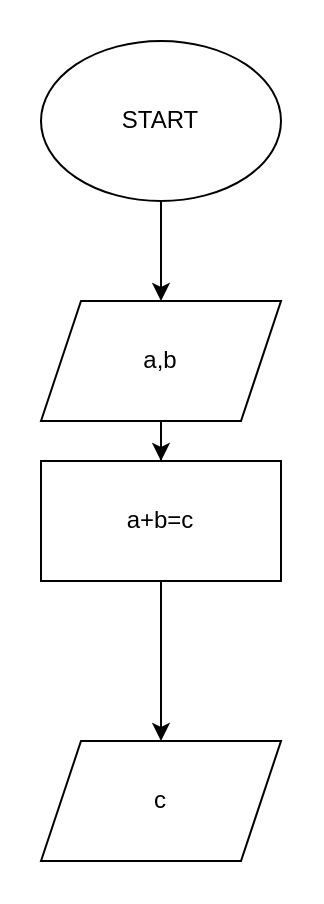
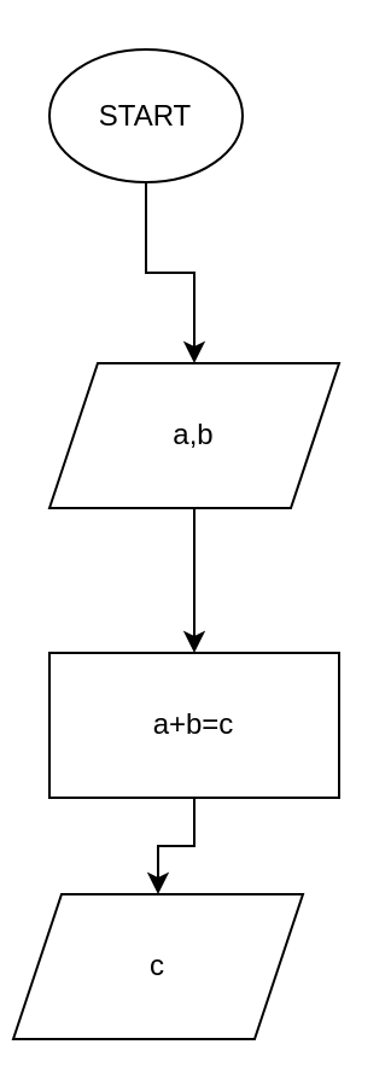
- <mxCell id="3" value="START" style="ellipse;whiteSpace=wrap;html=1;" vertex="1" parent="1"><mxGeometry x="20" y="20" width="120" height="80" as="geometry" /></mxCell>
+ <mxCell id="3" value="START" style="ellipse;whiteSpace=wrap;html=1;" vertex="1" parent="1"><mxGeometry x="20" y="20" width="80" height="55" as="geometry" /></mxCell>
- <mxCell id="7" value="a+b=c" style="rounded=0;whiteSpace=wrap;html=1;" vertex="1" parent="1"><mxGeometry x="20" y="230" width="120" height="60" as="geometry" /></mxCell>
+ <mxCell id="7" value="a+b=c" style="rounded=0;whiteSpace=wrap;html=1;" vertex="1" parent="1"><mxGeometry x="20" y="270" width="120" height="60" as="geometry" /></mxCell>
- <mxCell id="8" value="c" style="shape=parallelogram;perimeter=parallelogramPerimeter;whiteSpace=wrap;html=1;fixedSize=1;" vertex="1" parent="1"><mxGeometry x="20" y="370" width="120" height="60" as="geometry" /></mxCell>
+ <mxCell id="8" value="c" style="shape=parallelogram;perimeter=parallelogramPerimeter;whiteSpace=wrap;html=1;fixedSize=1;" vertex="1" parent="1"><mxGeometry x="5" y="370" width="120" height="60" as="geometry" /></mxCell>
